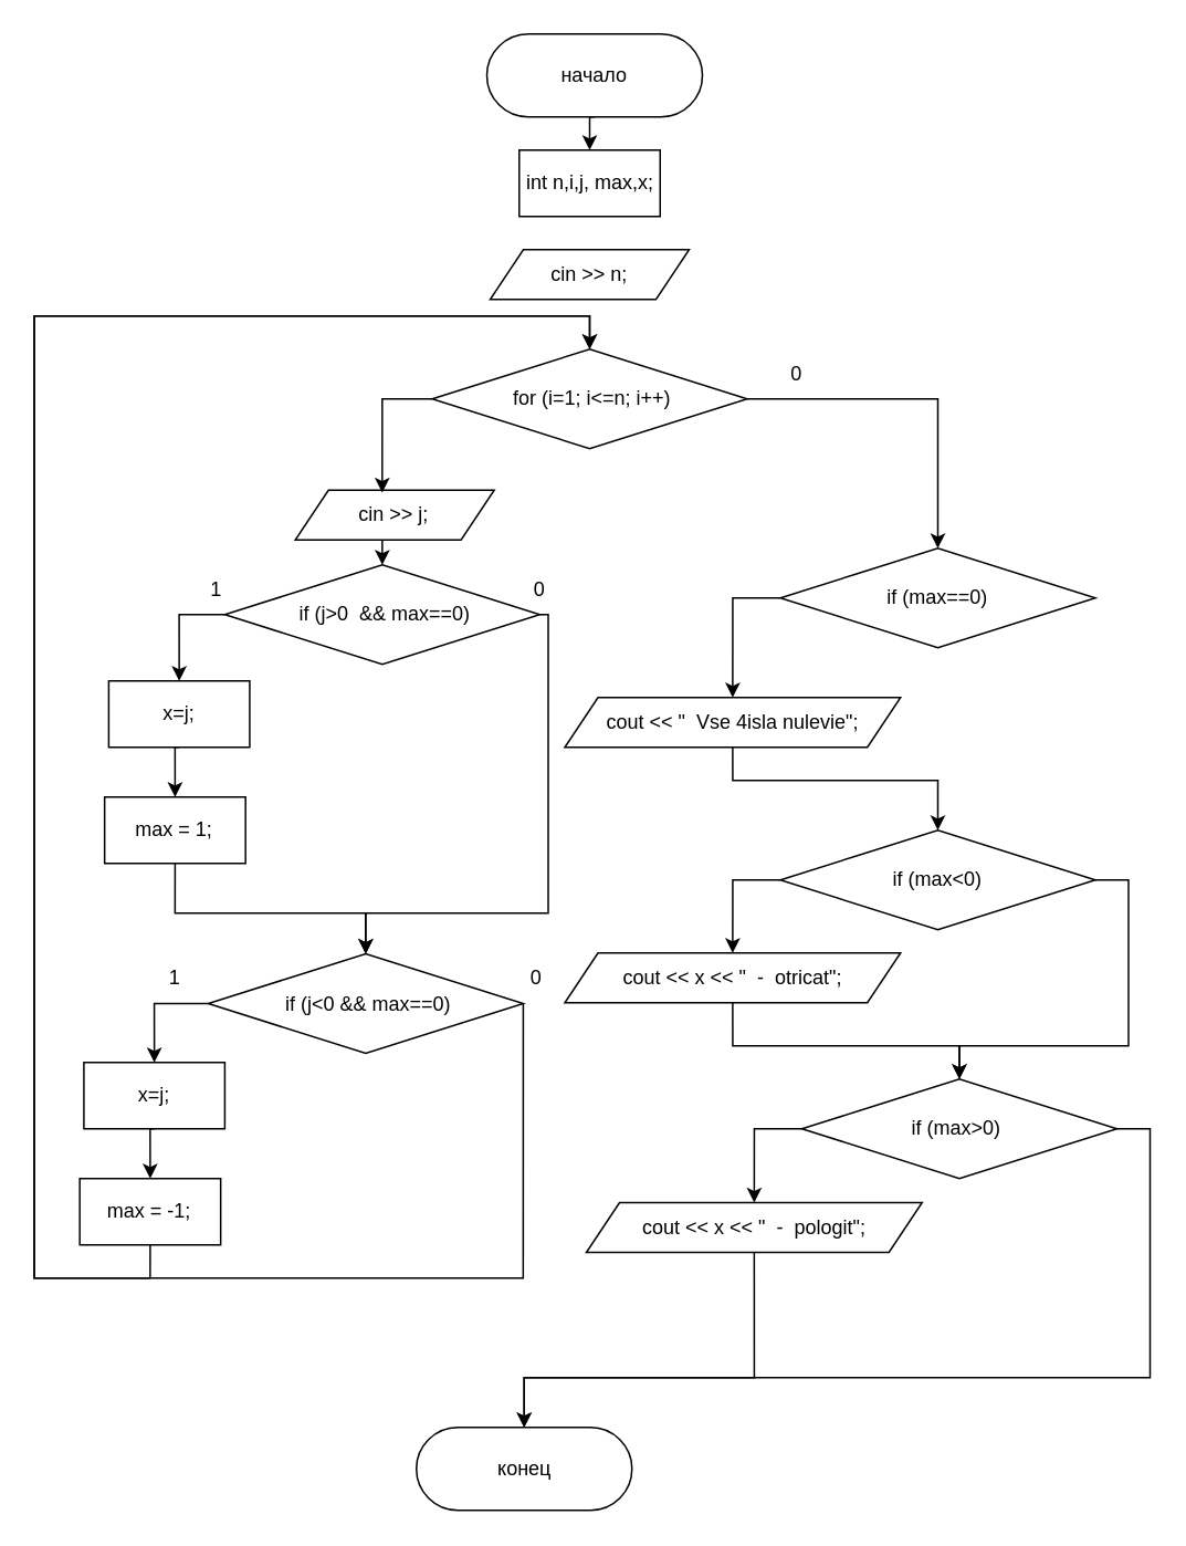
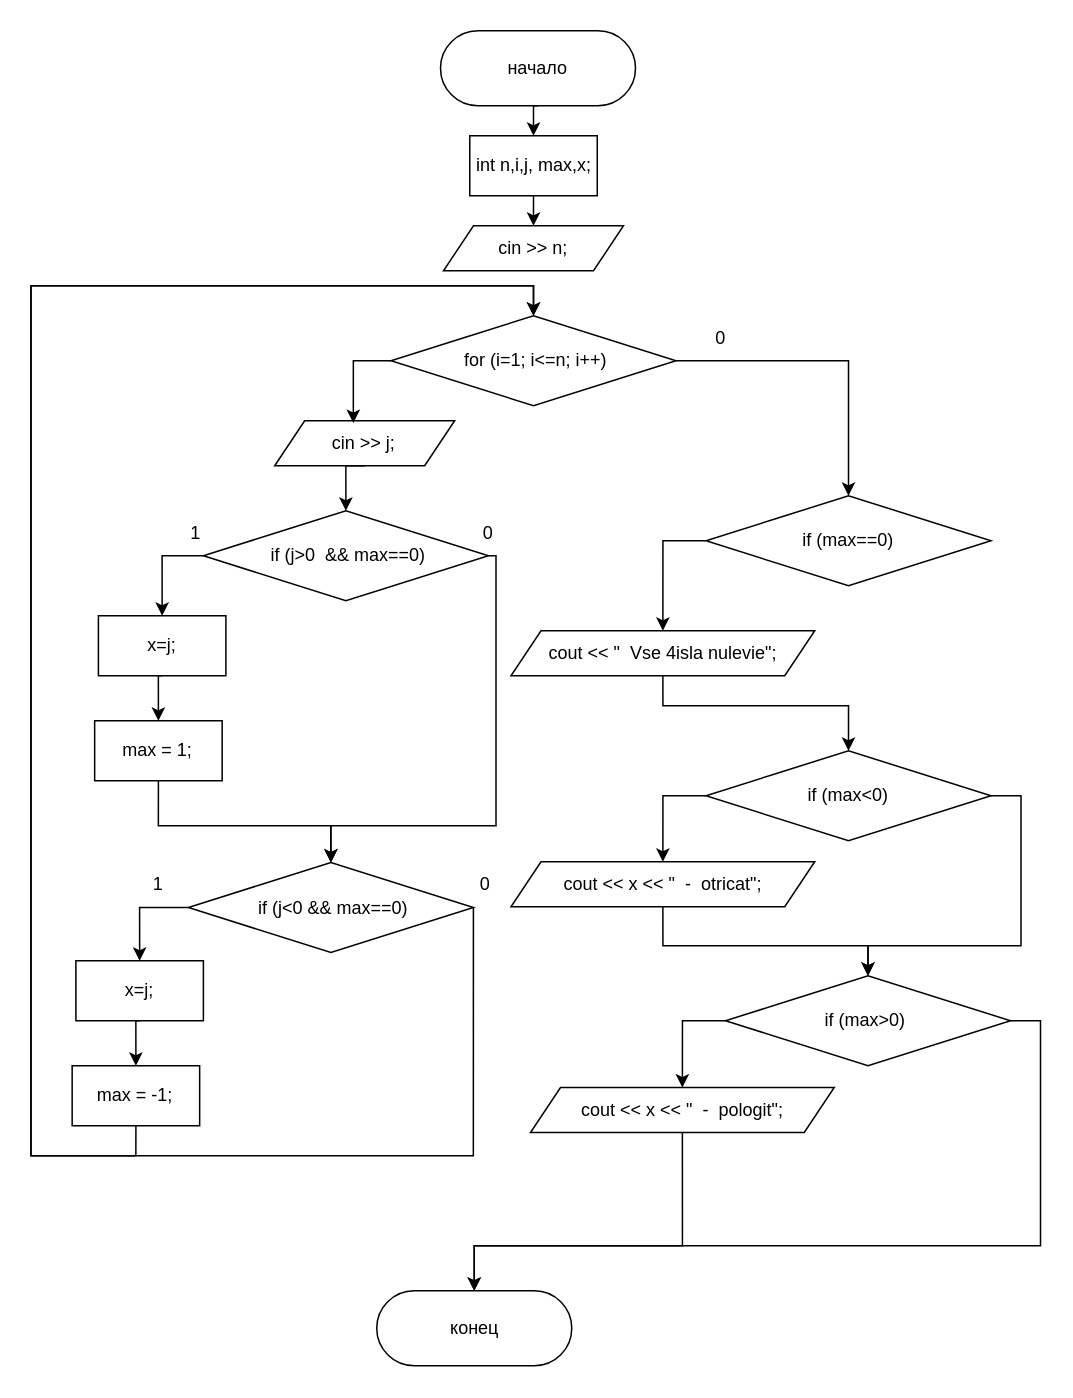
+ <mxCell id="4" style="edgeStyle=orthogonalEdgeStyle;rounded=0;orthogonalLoop=1;jettySize=auto;html=1;exitX=0.5;exitY=1;exitDx=0;exitDy=0;entryX=0.5;entryY=0;entryDx=0;entryDy=0;" edge="1" parent="1" source="5" target="6"><mxGeometry relative="1" as="geometry"><mxPoint x="355" y="160" as="targetPoint" /></mxGeometry></mxCell>
- <mxCell id="9" value="cin &amp;gt;&amp;gt; j;" style="shape=parallelogram;perimeter=parallelogramPerimeter;whiteSpace=wrap;html=1;fixedSize=1;rounded=1;arcSize=0;" vertex="1" parent="1"><mxGeometry x="177.44" y="295" width="120" height="30" as="geometry" /></mxCell>
+ <mxCell id="9" value="cin &amp;gt;&amp;gt; j;" style="shape=parallelogram;perimeter=parallelogramPerimeter;whiteSpace=wrap;html=1;fixedSize=1;rounded=1;arcSize=0;" vertex="1" parent="1"><mxGeometry x="182.44" y="280" width="120" height="30" as="geometry" /></mxCell>
